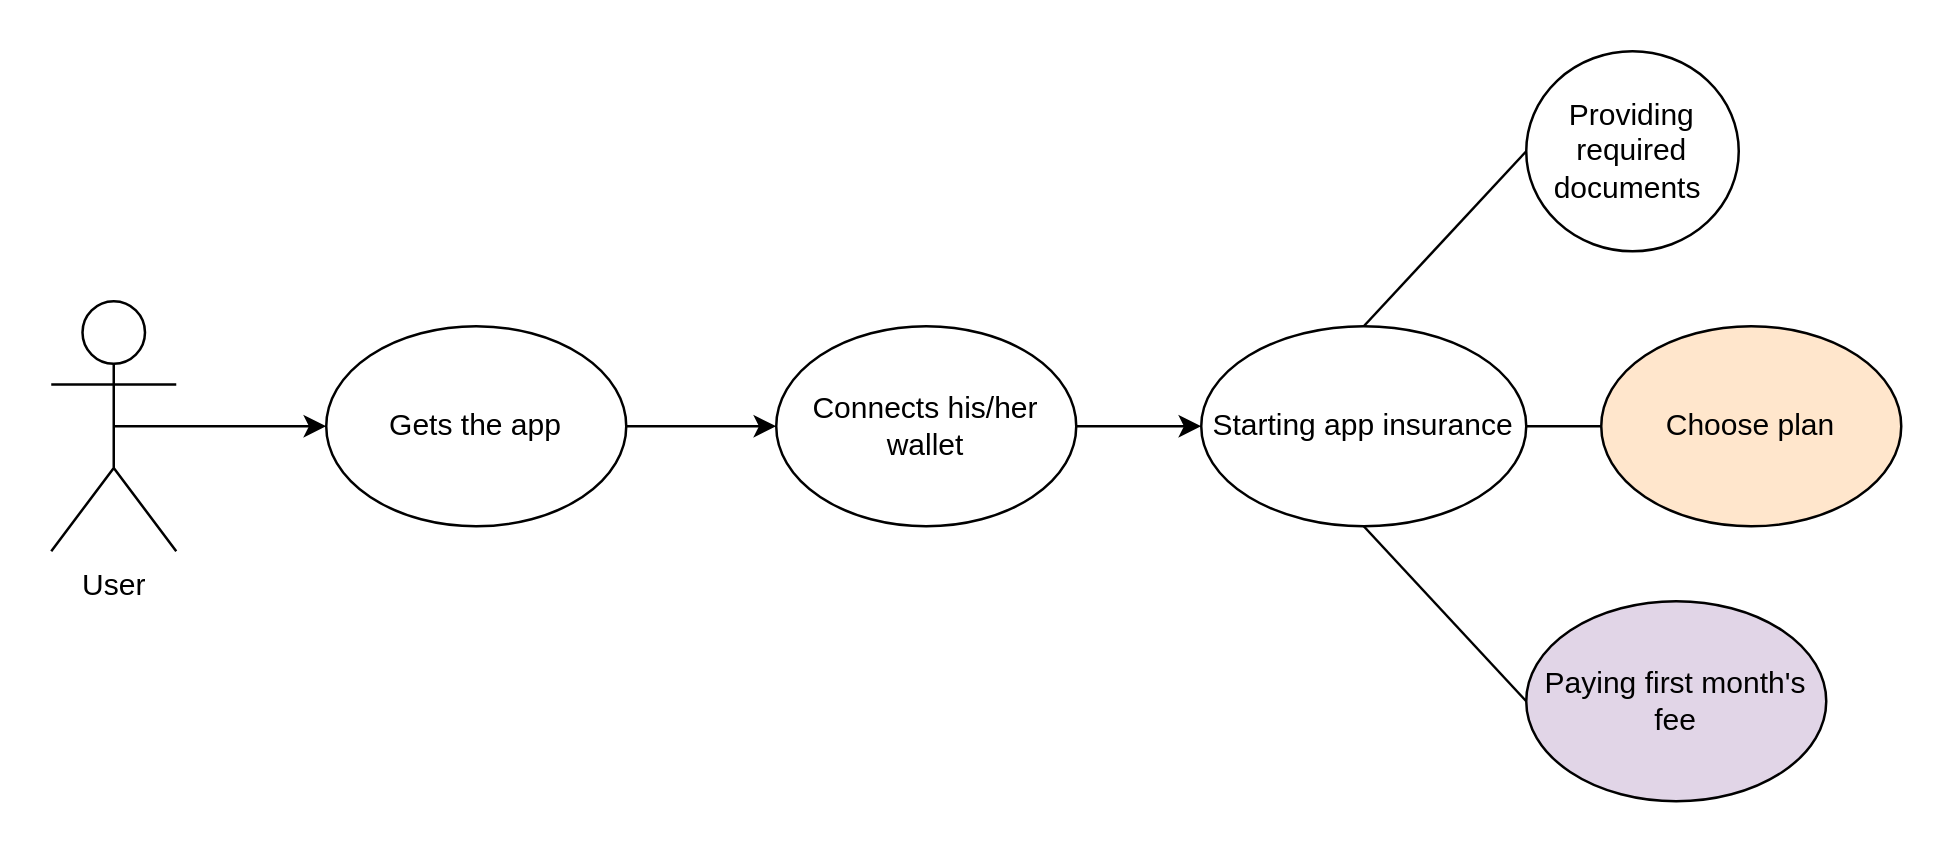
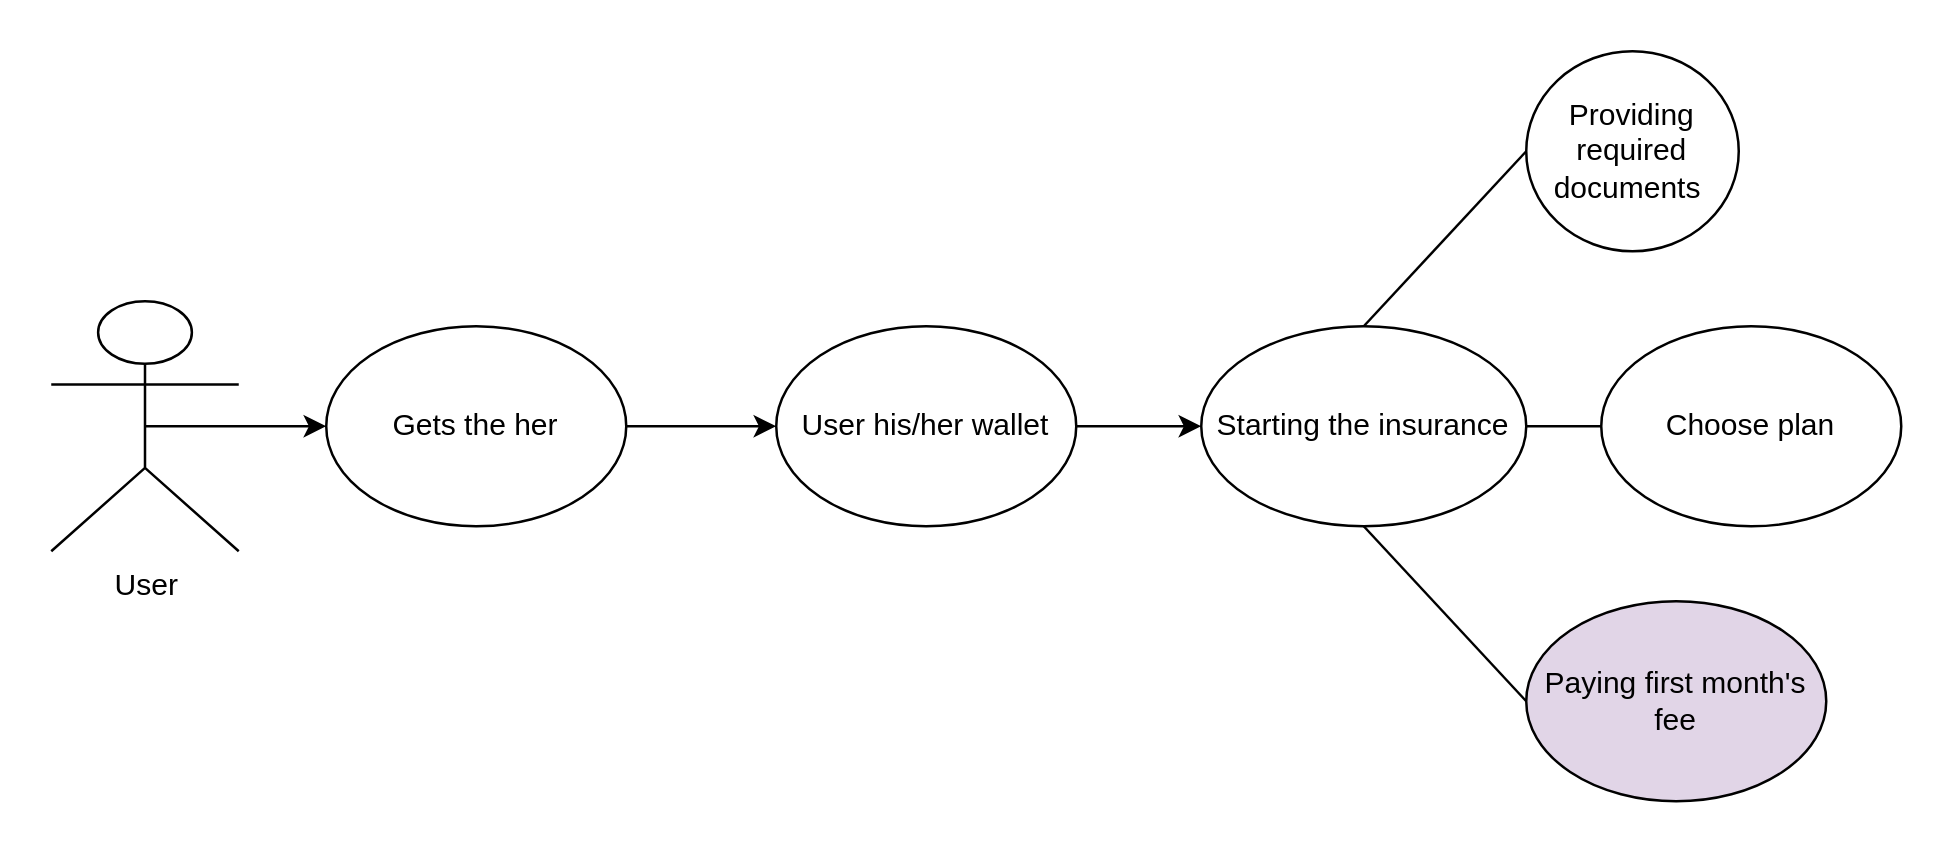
- <mxCell id="2" value="User" style="shape=umlActor;verticalLabelPosition=bottom;verticalAlign=top;html=1;outlineConnect=0;" vertex="1" parent="1"><mxGeometry x="20" y="120" width="50" height="100" as="geometry" /></mxCell>
+ <mxCell id="2" value="User" style="shape=umlActor;verticalLabelPosition=bottom;verticalAlign=top;html=1;outlineConnect=0;" vertex="1" parent="1"><mxGeometry x="20" y="120" width="75" height="100" as="geometry" /></mxCell>
- <mxCell id="4" value="Gets the app" style="ellipse;whiteSpace=wrap;html=1;" vertex="1" parent="1"><mxGeometry x="130" y="130" width="120" height="80" as="geometry" /></mxCell>
+ <mxCell id="4" value="Gets the her" style="ellipse;whiteSpace=wrap;html=1;" vertex="1" parent="1"><mxGeometry x="130" y="130" width="120" height="80" as="geometry" /></mxCell>
- <mxCell id="7" value="Connects his/her wallet" style="ellipse;whiteSpace=wrap;html=1;" vertex="1" parent="1"><mxGeometry x="310" y="130" width="120" height="80" as="geometry" /></mxCell>
+ <mxCell id="7" value="User his/her wallet" style="ellipse;whiteSpace=wrap;html=1;" vertex="1" parent="1"><mxGeometry x="310" y="130" width="120" height="80" as="geometry" /></mxCell>
- <mxCell id="8" value="Starting app insurance" style="ellipse;whiteSpace=wrap;html=1;" vertex="1" parent="1"><mxGeometry x="480" y="130" width="130" height="80" as="geometry" /></mxCell>
+ <mxCell id="8" value="Starting the insurance" style="ellipse;whiteSpace=wrap;html=1;" vertex="1" parent="1"><mxGeometry x="480" y="130" width="130" height="80" as="geometry" /></mxCell>
- <mxCell id="14" value="Choose plan" style="ellipse;whiteSpace=wrap;html=1;fillColor=#ffe6cc;" vertex="1" parent="1"><mxGeometry x="640" y="130" width="120" height="80" as="geometry" /></mxCell>
+ <mxCell id="14" value="Choose plan" style="ellipse;whiteSpace=wrap;html=1;" vertex="1" parent="1"><mxGeometry x="640" y="130" width="120" height="80" as="geometry" /></mxCell>
